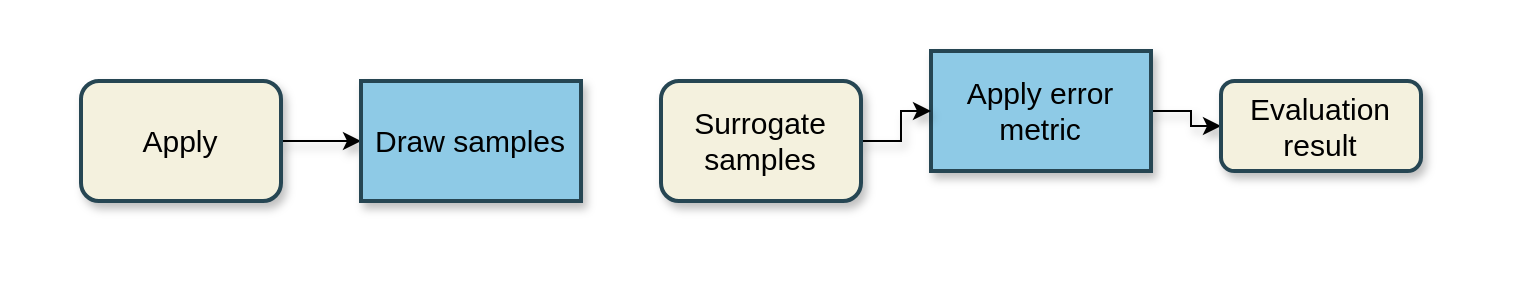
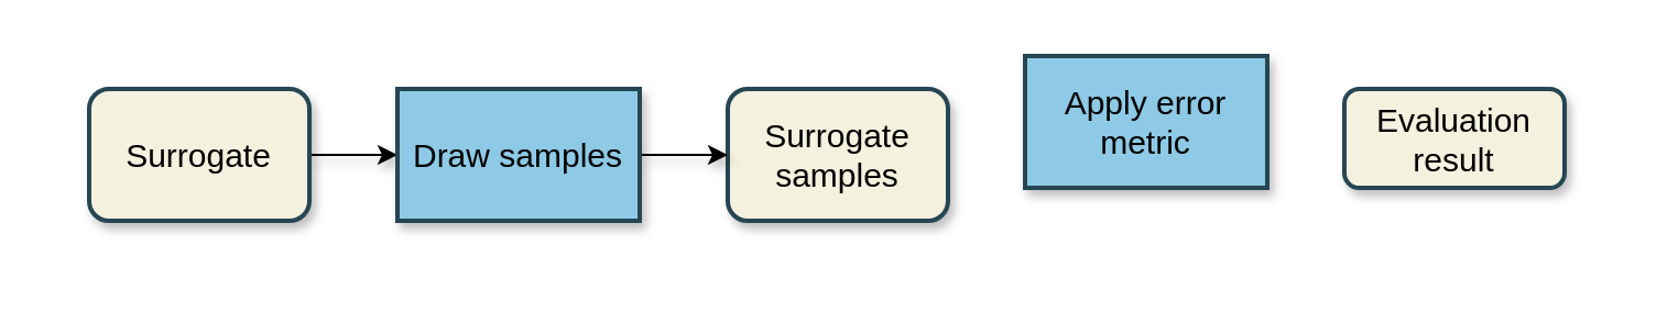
- <mxCell id="5" style="edgeStyle=orthogonalEdgeStyle;rounded=0;orthogonalLoop=1;jettySize=auto;html=1;entryX=0;entryY=0.5;entryDx=0;entryDy=0;shadow=1;" parent="2" source="6" target="7" edge="1"><mxGeometry relative="1" as="geometry" /></mxCell>
- <mxCell id="8" style="edgeStyle=orthogonalEdgeStyle;rounded=0;orthogonalLoop=1;jettySize=auto;html=1;entryX=0;entryY=0.5;entryDx=0;entryDy=0;shadow=1;" parent="2" source="9" target="6" edge="1"><mxGeometry relative="1" as="geometry" /></mxCell>
- <mxCell id="4" value="&lt;font style=&quot;font-size: 15px;&quot;&gt;Apply&lt;/font&gt;" style="rounded=1;whiteSpace=wrap;html=1;sketch=0;fillColor=#F4F1DE;fontSize=15;shadow=1;strokeColor=#264653;strokeWidth=2;" parent="2" vertex="1"><mxGeometry x="20" y="20" width="100" height="60" as="geometry" /></mxCell>
+ <mxCell id="4" value="&lt;font style=&quot;font-size: 15px;&quot;&gt;Surrogate&lt;/font&gt;" style="rounded=1;whiteSpace=wrap;html=1;sketch=0;fillColor=#F4F1DE;fontSize=15;shadow=1;strokeColor=#264653;strokeWidth=2;" parent="2" vertex="1"><mxGeometry x="20" y="20" width="100" height="60" as="geometry" /></mxCell>
+ <mxCell id="10" style="edgeStyle=orthogonalEdgeStyle;rounded=0;orthogonalLoop=1;jettySize=auto;html=1;entryX=0;entryY=0.5;entryDx=0;entryDy=0;shadow=1;" parent="2" source="11" target="9" edge="1"><mxGeometry relative="1" as="geometry" /></mxCell>
